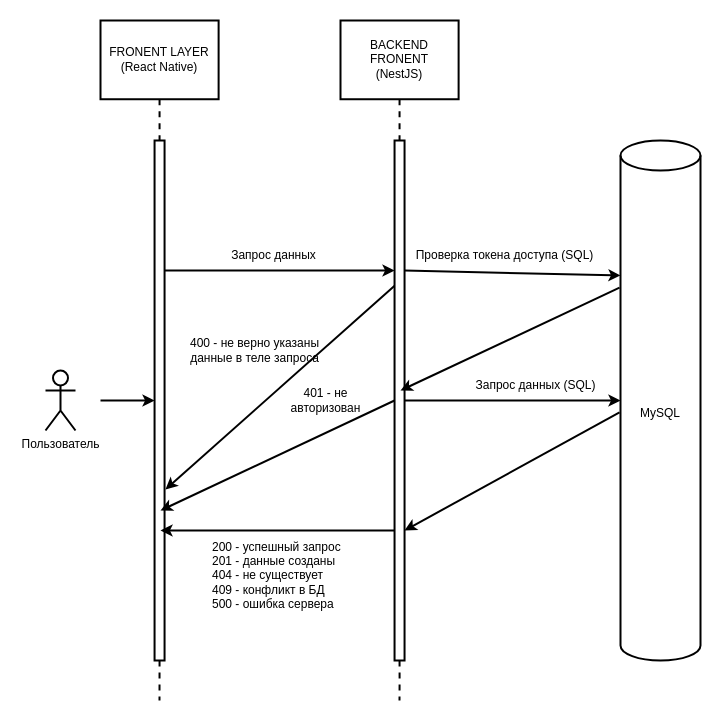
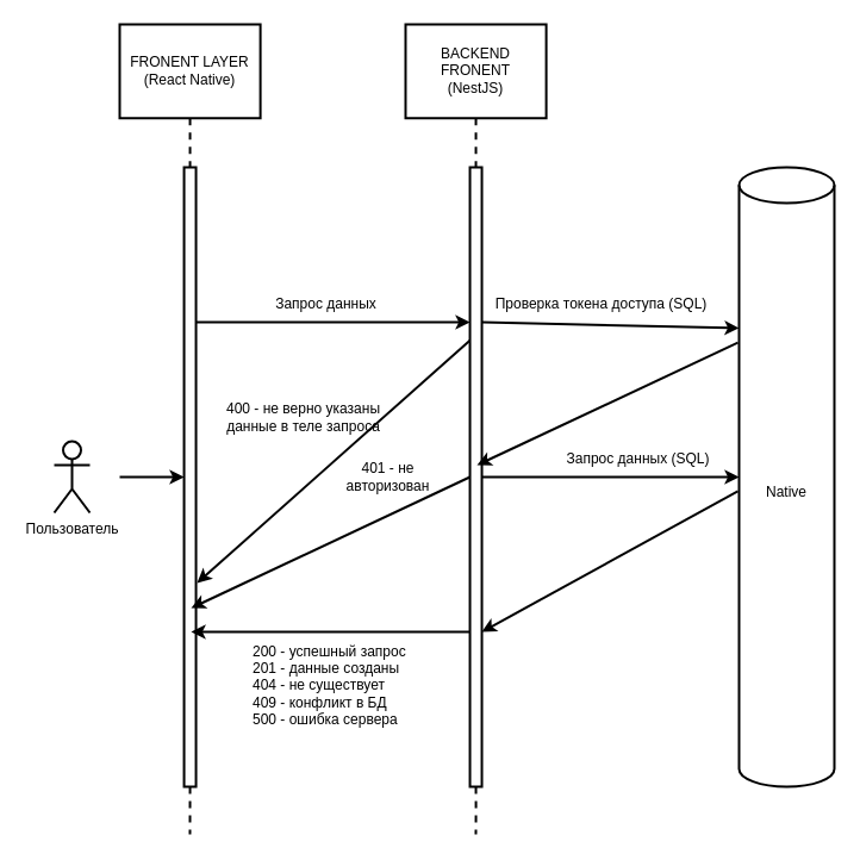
- <mxCell id="21" value="MySQL" style="shape=cylinder3;whiteSpace=wrap;html=1;boundedLbl=1;backgroundOutline=1;size=15;strokeWidth=2;" vertex="1" parent="1"><mxGeometry x="620" y="140" width="80" height="520" as="geometry" /></mxCell>
+ <mxCell id="21" value="Native" style="shape=cylinder3;whiteSpace=wrap;html=1;boundedLbl=1;backgroundOutline=1;size=15;strokeWidth=2;" vertex="1" parent="1"><mxGeometry x="620" y="140" width="80" height="520" as="geometry" /></mxCell>
